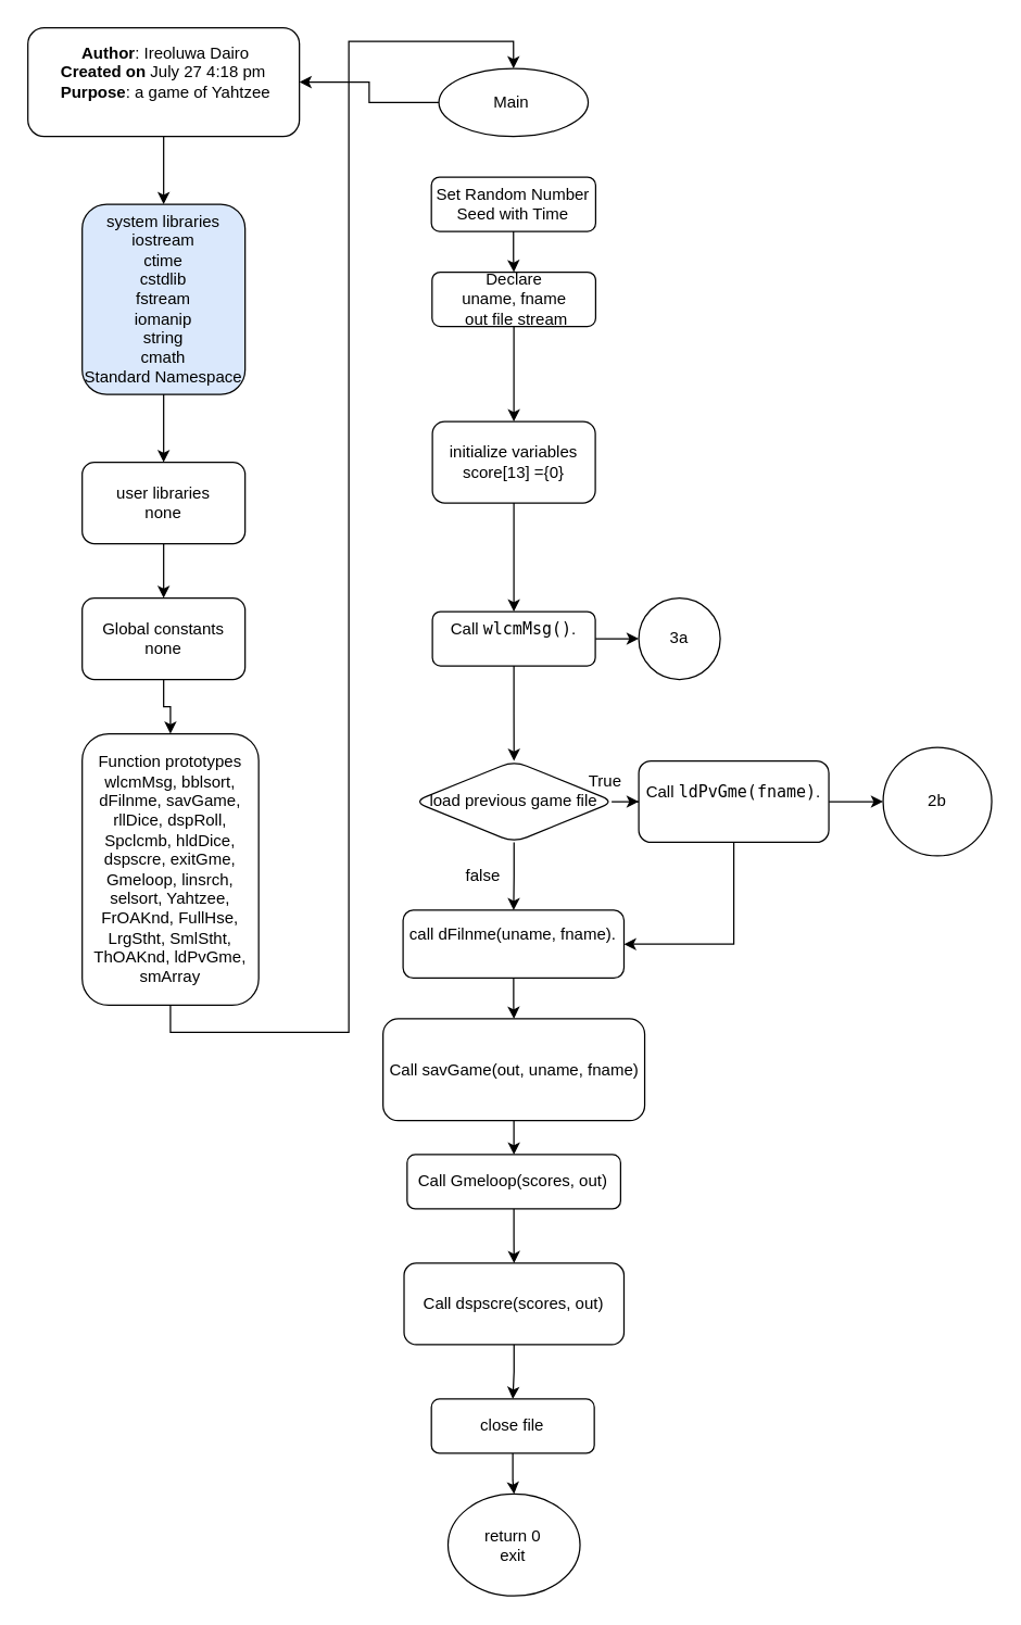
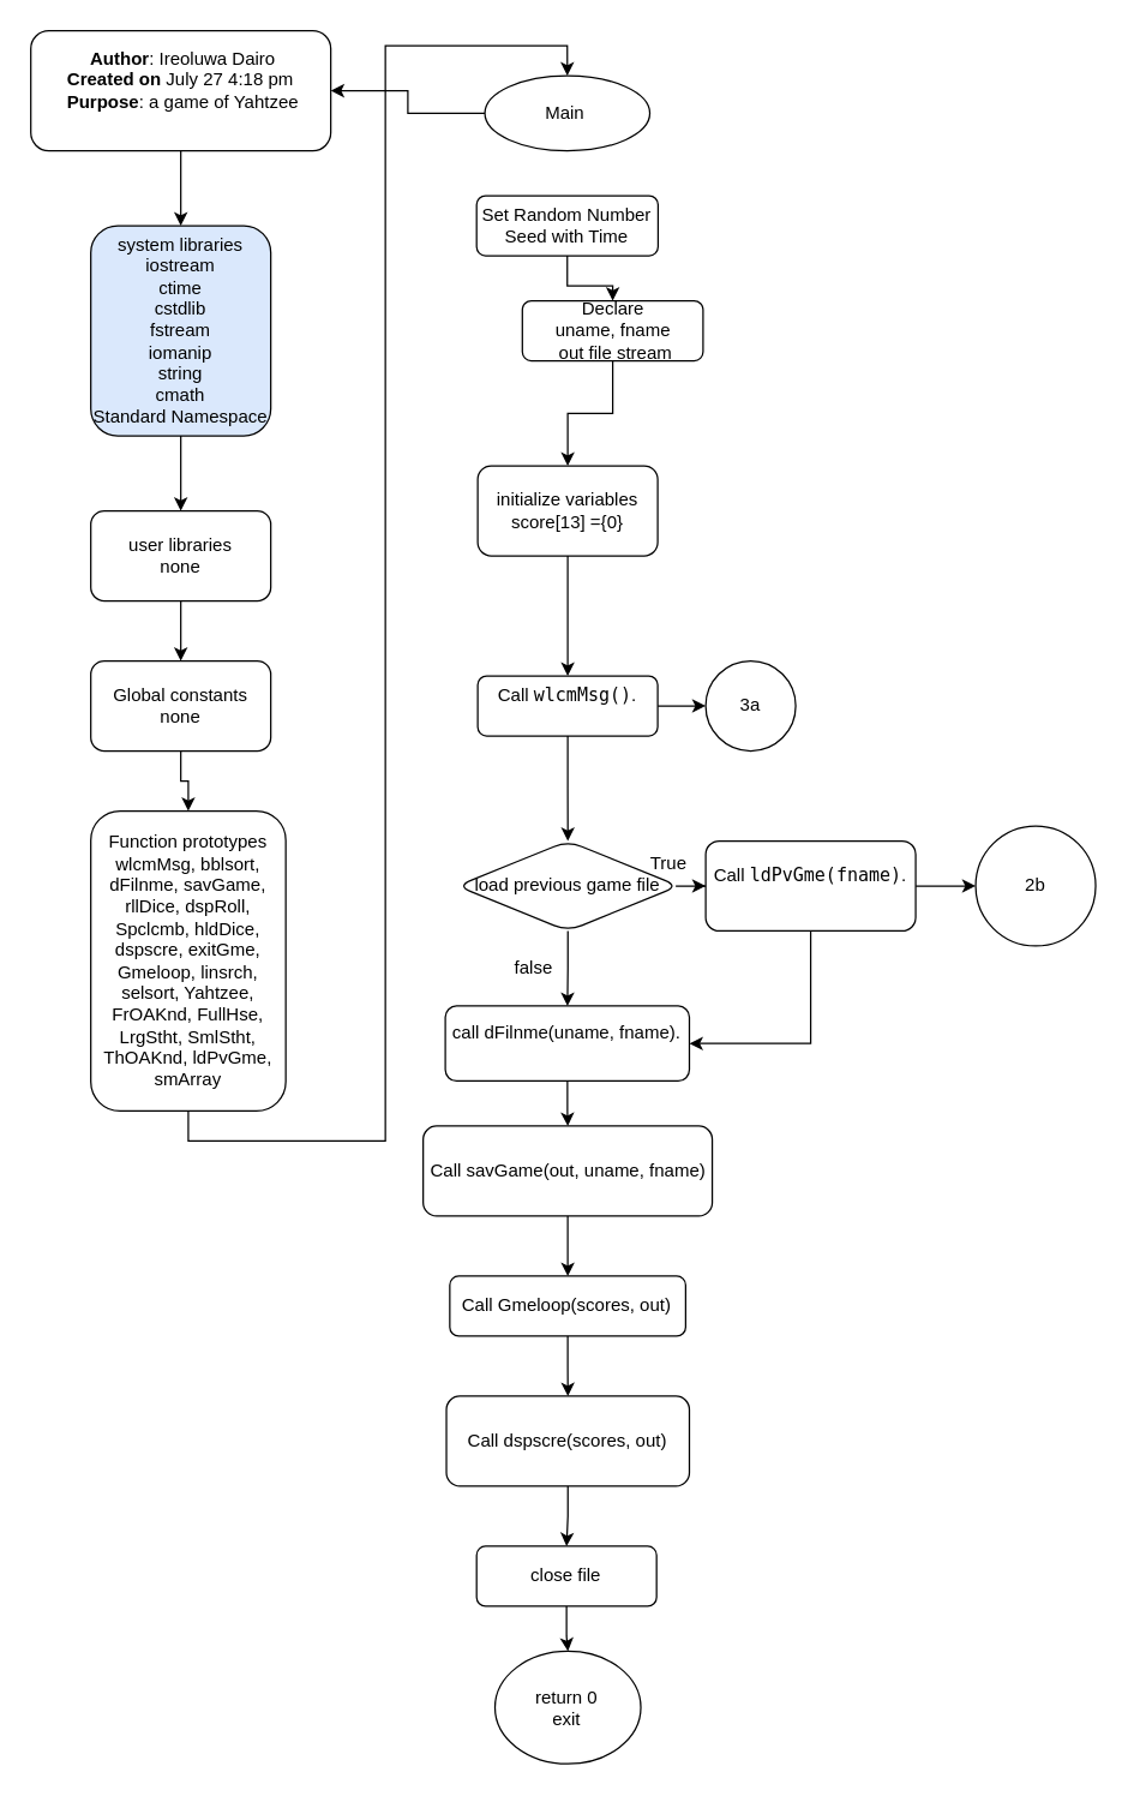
- <mxCell id="17" value="Declare&lt;div&gt;uname, fname&lt;br&gt;&lt;div&gt;&amp;nbsp;out file stream&lt;/div&gt;&lt;/div&gt;" style="whiteSpace=wrap;html=1;rounded=1;" vertex="1" parent="1"><mxGeometry x="317.74" y="200" width="120.5" height="40" as="geometry" /></mxCell>
+ <mxCell id="17" value="Declare&lt;div&gt;uname, fname&lt;br&gt;&lt;div&gt;&amp;nbsp;out file stream&lt;/div&gt;&lt;/div&gt;" style="whiteSpace=wrap;html=1;rounded=1;" vertex="1" parent="1"><mxGeometry x="347.74" y="200" width="120.5" height="40" as="geometry" /></mxCell>
- <mxCell id="34" value="Call savGame(out, uname, fname)" style="whiteSpace=wrap;html=1;rounded=1;" vertex="1" parent="1"><mxGeometry x="281.61" y="750" width="192.76" height="75" as="geometry" /></mxCell>
+ <mxCell id="34" value="Call savGame(out, uname, fname)" style="whiteSpace=wrap;html=1;rounded=1;" vertex="1" parent="1"><mxGeometry x="281.61" y="750" width="192.76" height="60" as="geometry" /></mxCell>
